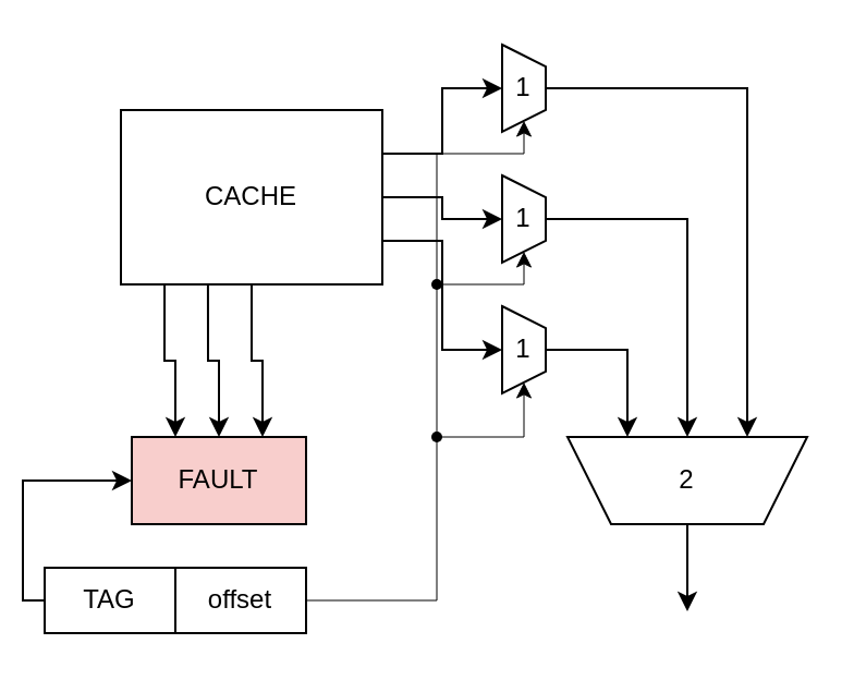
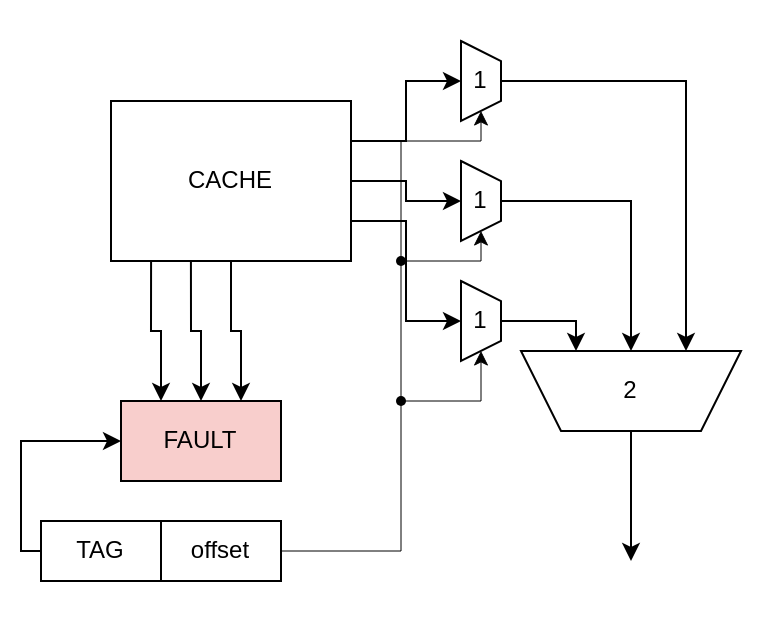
- <mxCell id="18" value="2" style="shape=trapezoid;perimeter=trapezoidPerimeter;whiteSpace=wrap;html=1;fixedSize=1;direction=west;size=20;" vertex="1" parent="1"><mxGeometry x="260" y="200" width="110" height="40" as="geometry" /></mxCell>
+ <mxCell id="18" value="2" style="shape=trapezoid;perimeter=trapezoidPerimeter;whiteSpace=wrap;html=1;fixedSize=1;direction=west;size=20;" vertex="1" parent="1"><mxGeometry x="260" y="175" width="110" height="40" as="geometry" /></mxCell>
